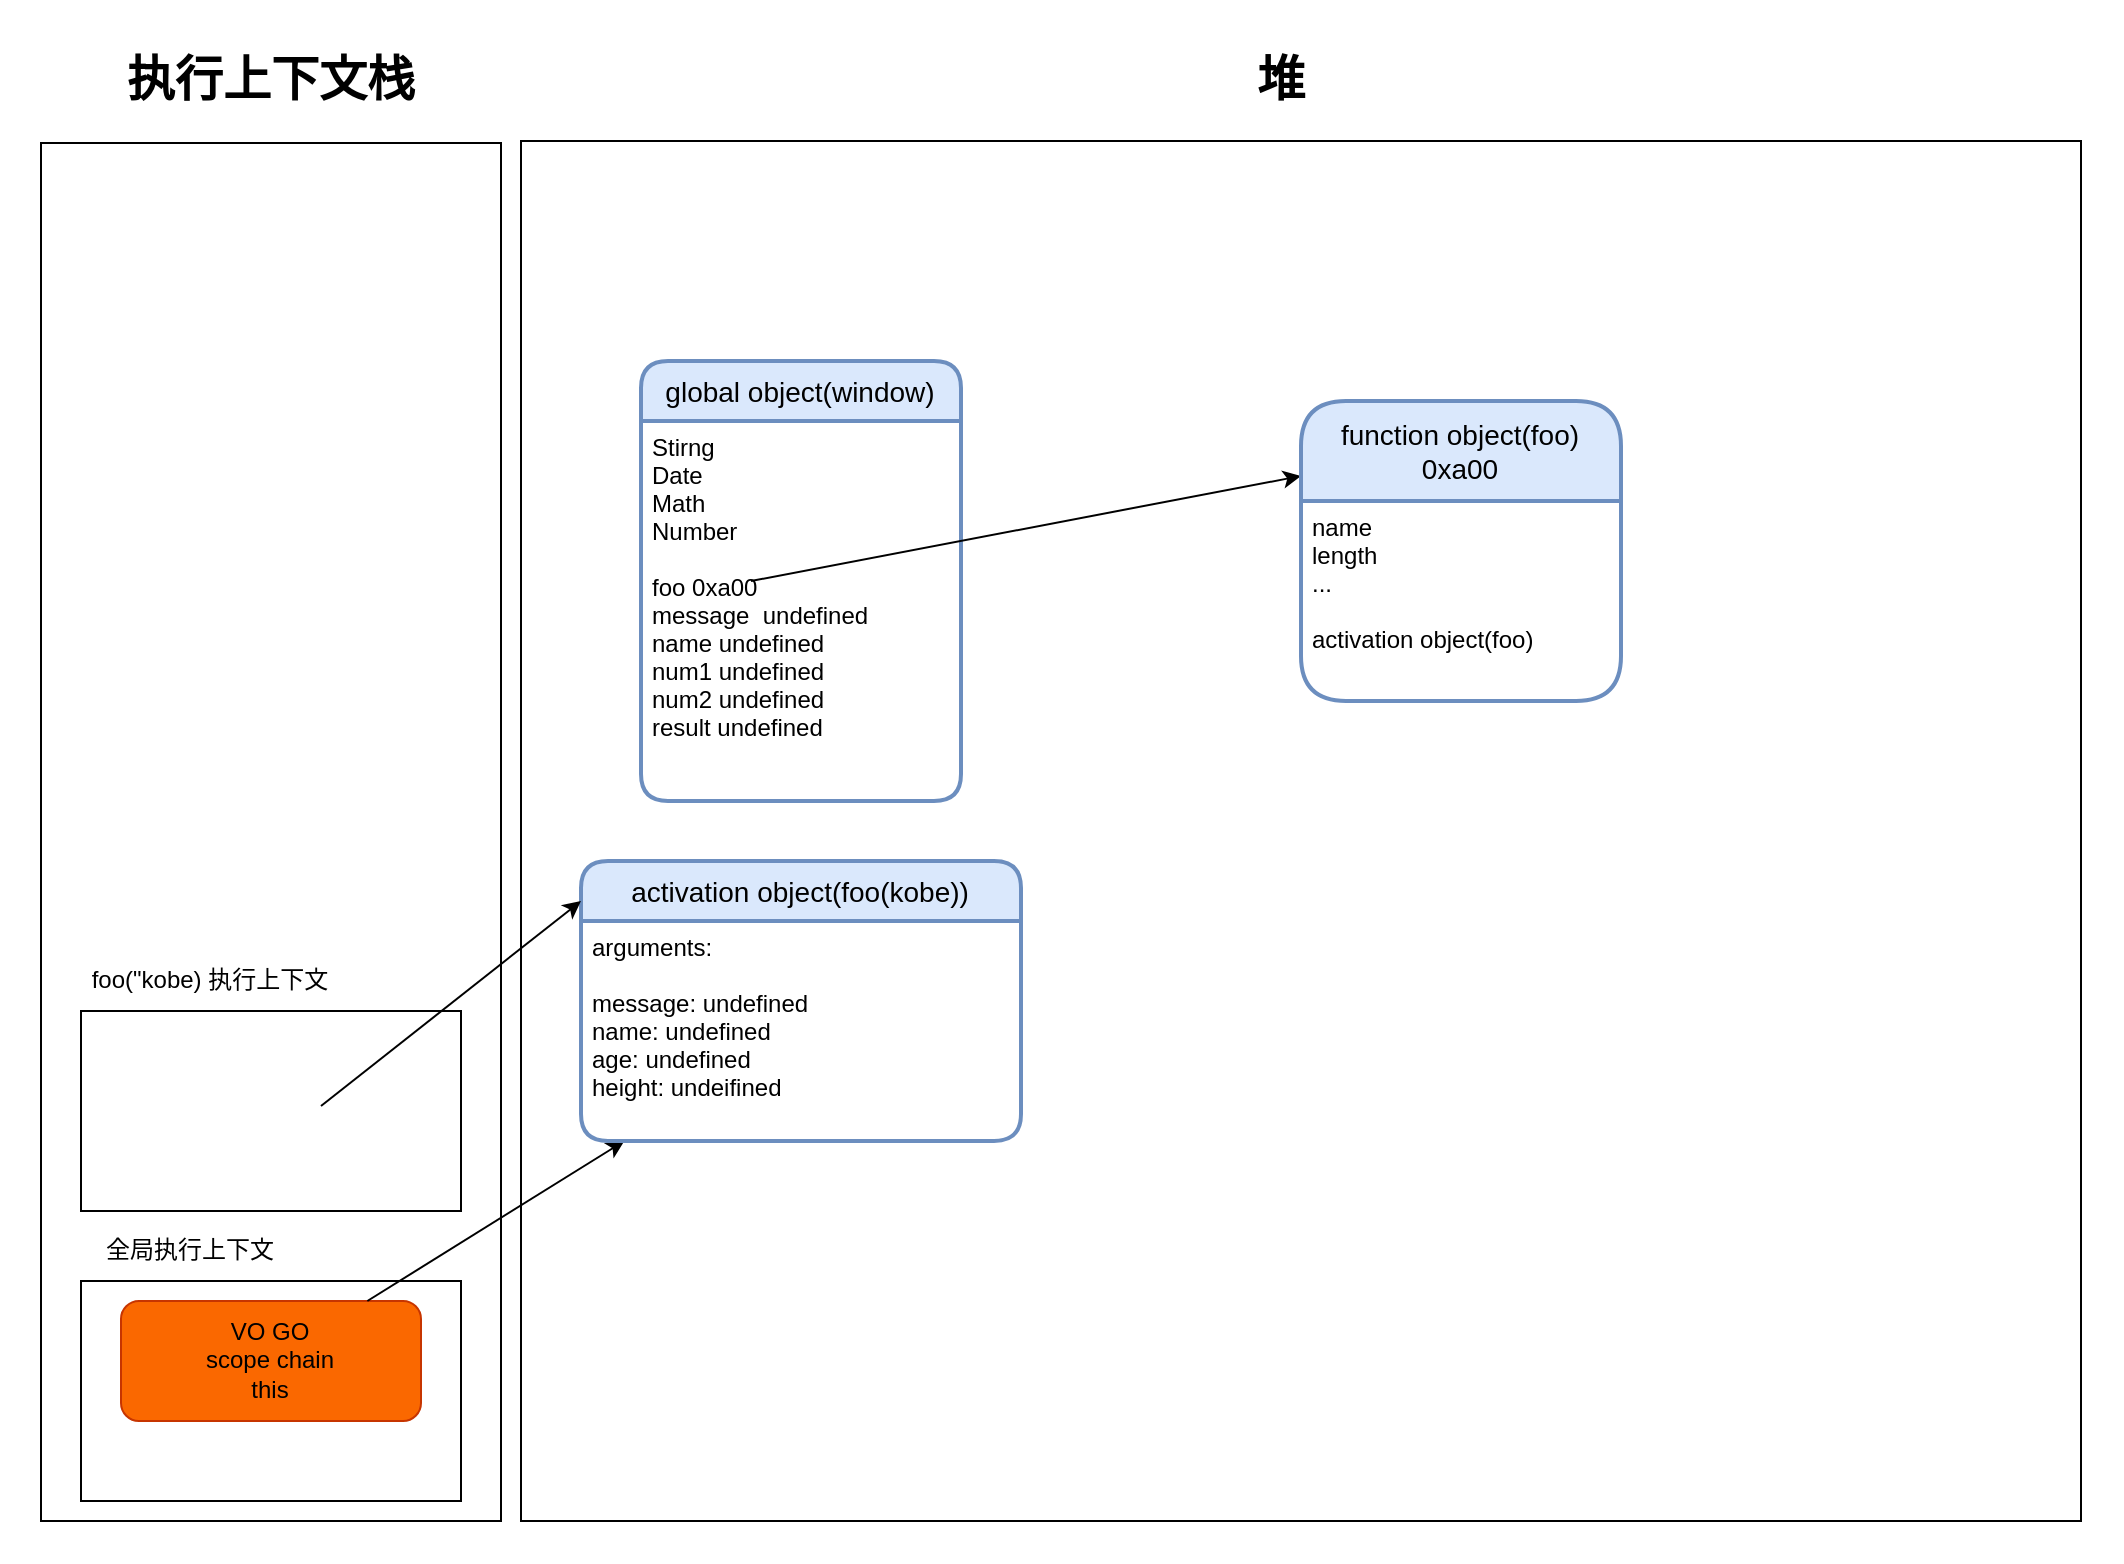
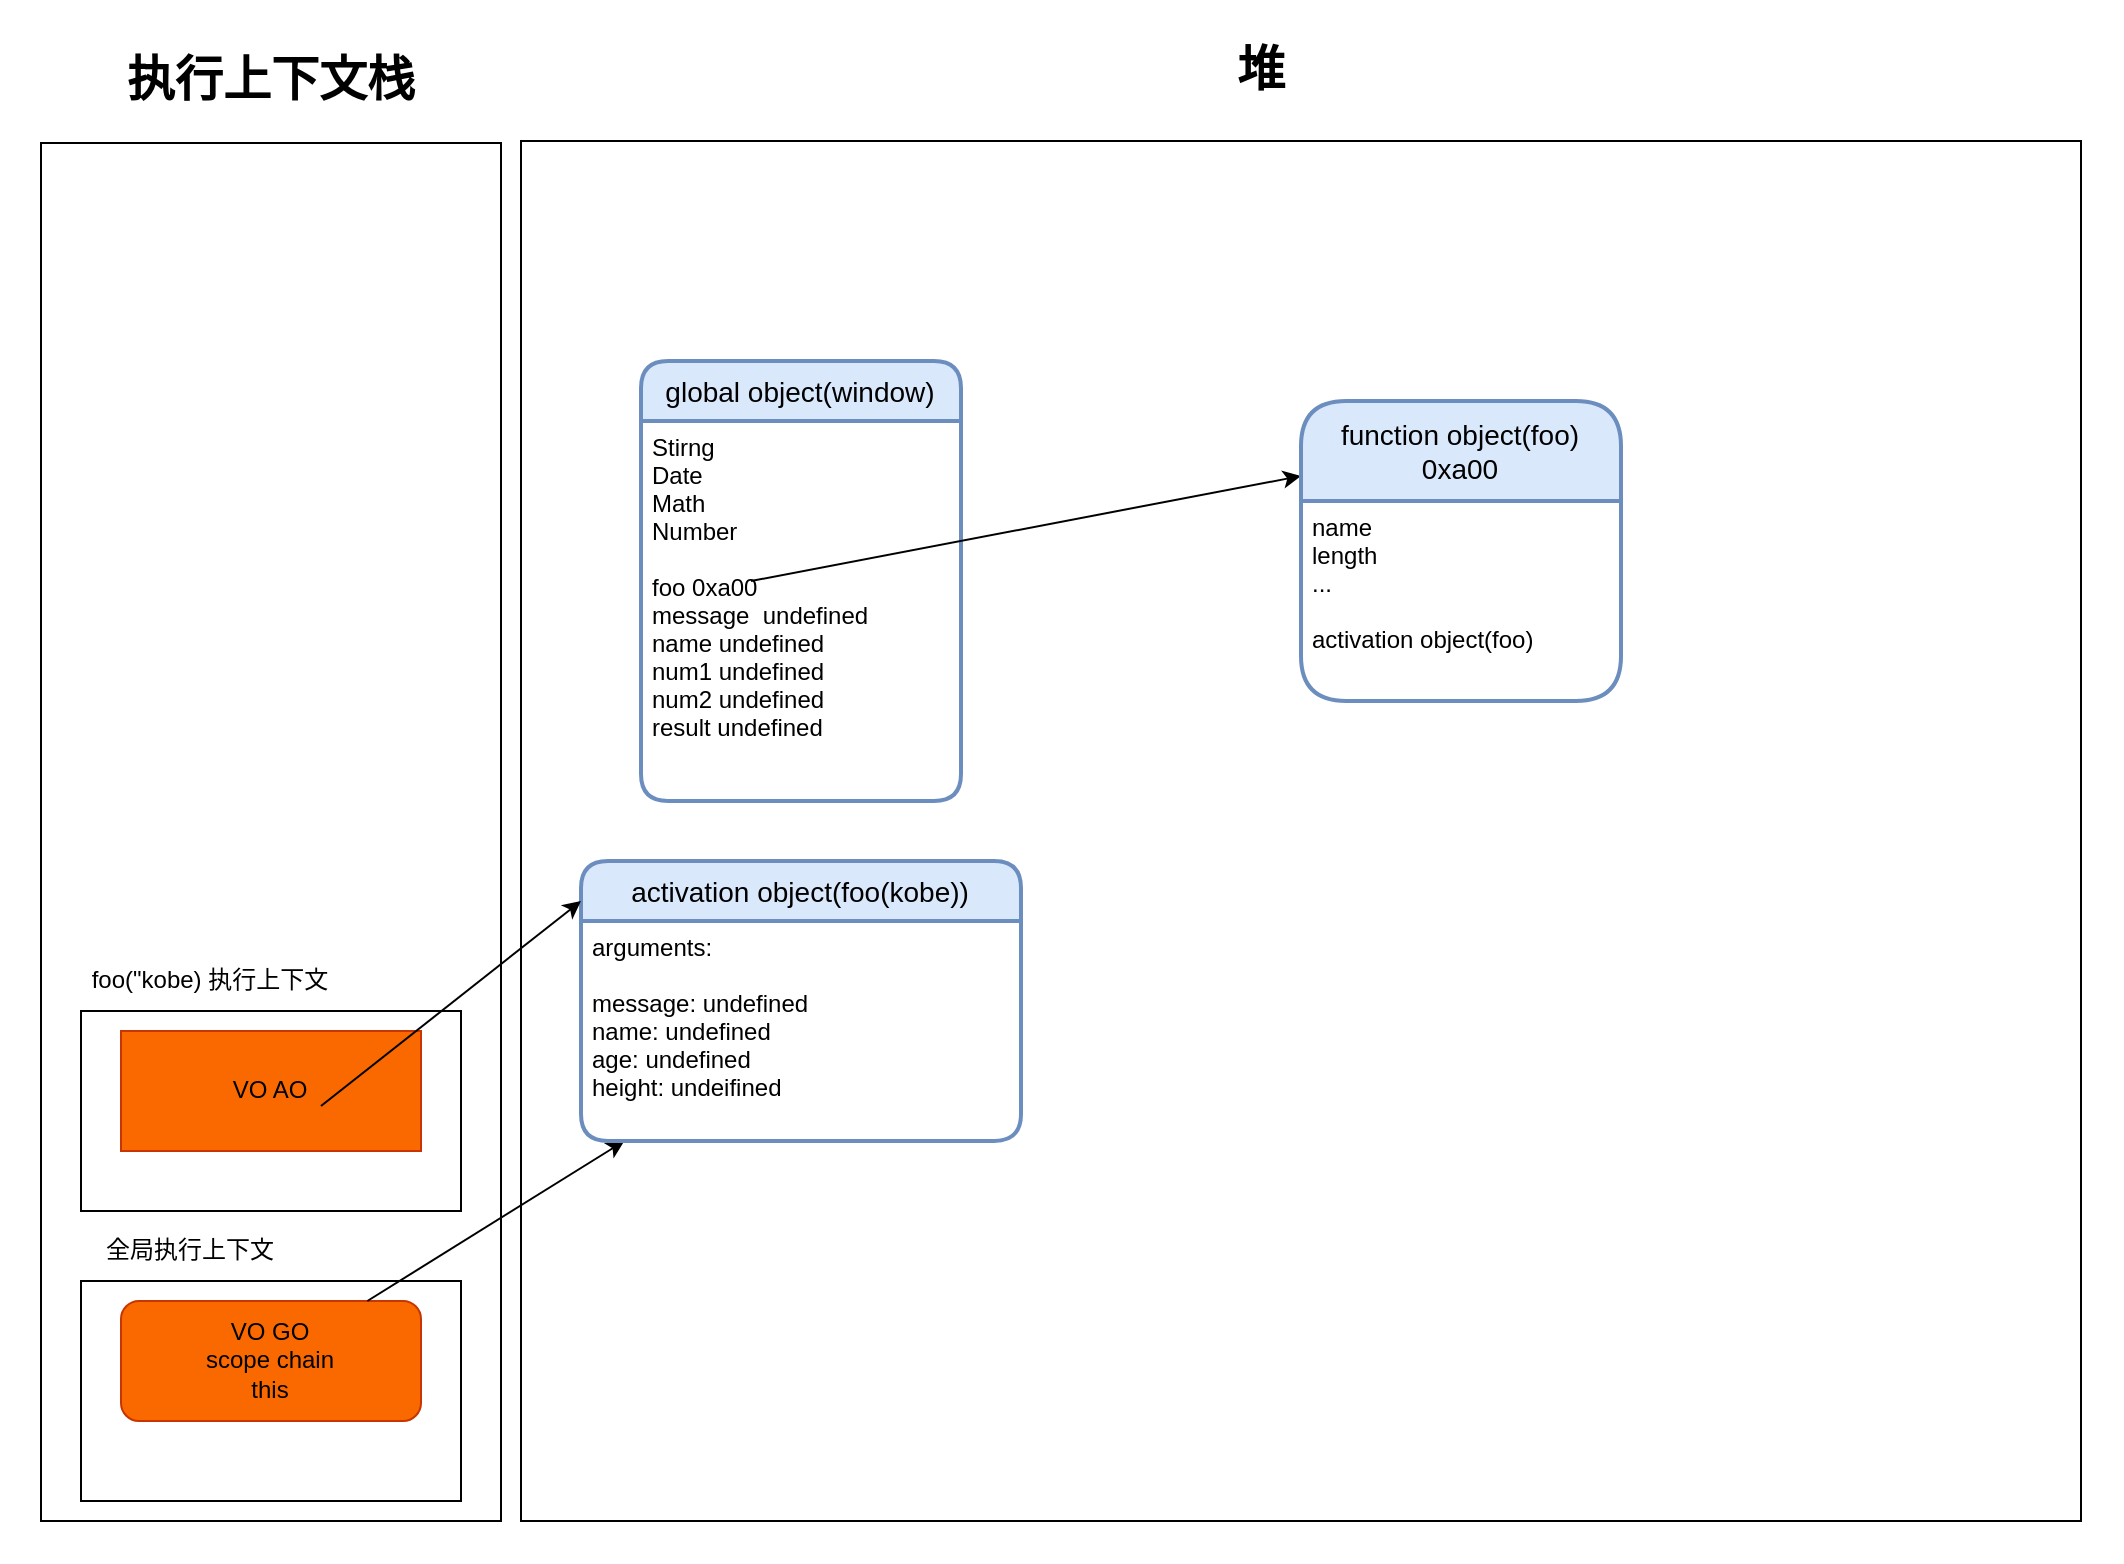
- <mxCell id="12" value="堆" style="text;strokeColor=none;fillColor=none;html=1;fontSize=24;fontStyle=1;verticalAlign=middle;align=center;" parent="1" vertex="1"><mxGeometry x="590" y="20" width="100" height="40" as="geometry" /></mxCell>
+ <mxCell id="12" value="堆" style="text;strokeColor=none;fillColor=none;html=1;fontSize=24;fontStyle=1;verticalAlign=middle;align=center;" parent="1" vertex="1"><mxGeometry x="580" y="15" width="100" height="40" as="geometry" /></mxCell>
+ <mxCell id="17" value="VO AO" style="rounded=0;whiteSpace=wrap;html=1;fillColor=#fa6800;strokeColor=#C73500;fontColor=#000000;" parent="1" vertex="1"><mxGeometry x="60" y="515" width="150" height="60" as="geometry" /></mxCell>
